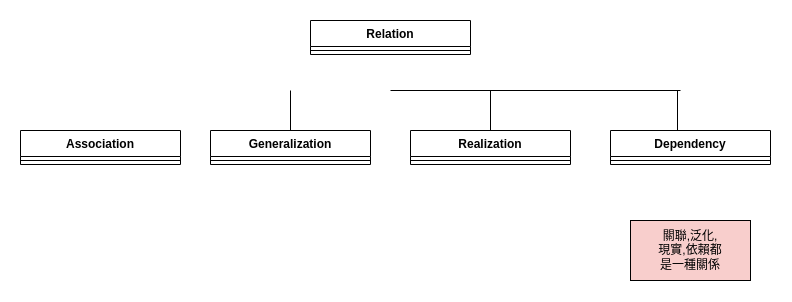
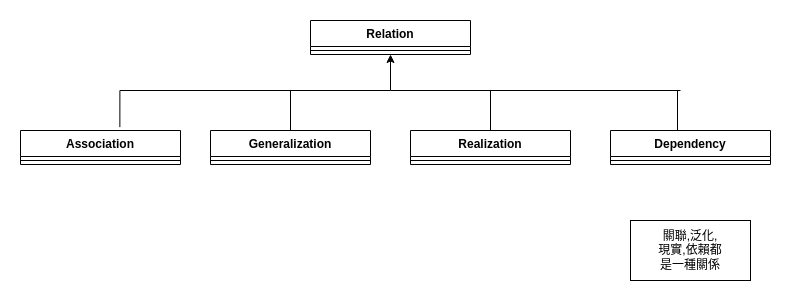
+ <mxCell id="10" style="edgeStyle=orthogonalEdgeStyle;rounded=0;orthogonalLoop=1;jettySize=auto;html=1;entryX=0.5;entryY=1;entryDx=0;entryDy=0;exitX=0.621;exitY=-0.098;exitDx=0;exitDy=0;exitPerimeter=0;" edge="1" parent="1" source="11" target="2"><mxGeometry relative="1" as="geometry"><mxPoint x="170" y="60" as="targetPoint" /><mxPoint x="120" y="100" as="sourcePoint" /><Array as="points"><mxPoint x="119" y="90" /><mxPoint x="390" y="90" /></Array></mxGeometry></mxCell>
- <mxCell id="17" value="關聯,泛化,&lt;br&gt;現實,依賴都&lt;br&gt;是一種關係" style="rounded=0;whiteSpace=wrap;html=1;fillColor=#f8cecc;" vertex="1" parent="1"><mxGeometry x="630" y="220" width="120" height="60" as="geometry" /></mxCell>
+ <mxCell id="17" value="關聯,泛化,&lt;br&gt;現實,依賴都&lt;br&gt;是一種關係" style="rounded=0;whiteSpace=wrap;html=1;" vertex="1" parent="1"><mxGeometry x="630" y="220" width="120" height="60" as="geometry" /></mxCell>
